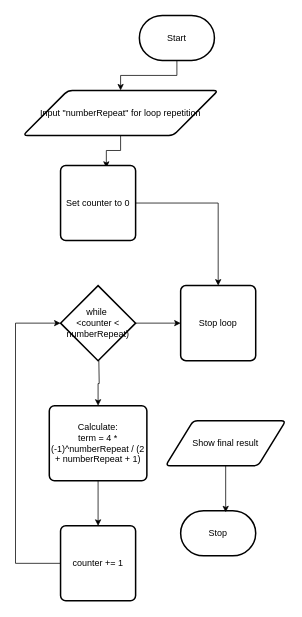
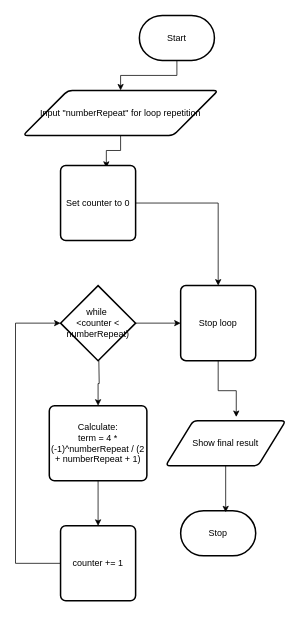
+ <mxCell id="14" style="edgeStyle=orthogonalEdgeStyle;rounded=0;html=1;entryX=0.588;entryY=-0.083;entryDx=0;entryDy=0;entryPerimeter=0;" edge="1" parent="1" source="15" target="19"><mxGeometry relative="1" as="geometry" /></mxCell>
